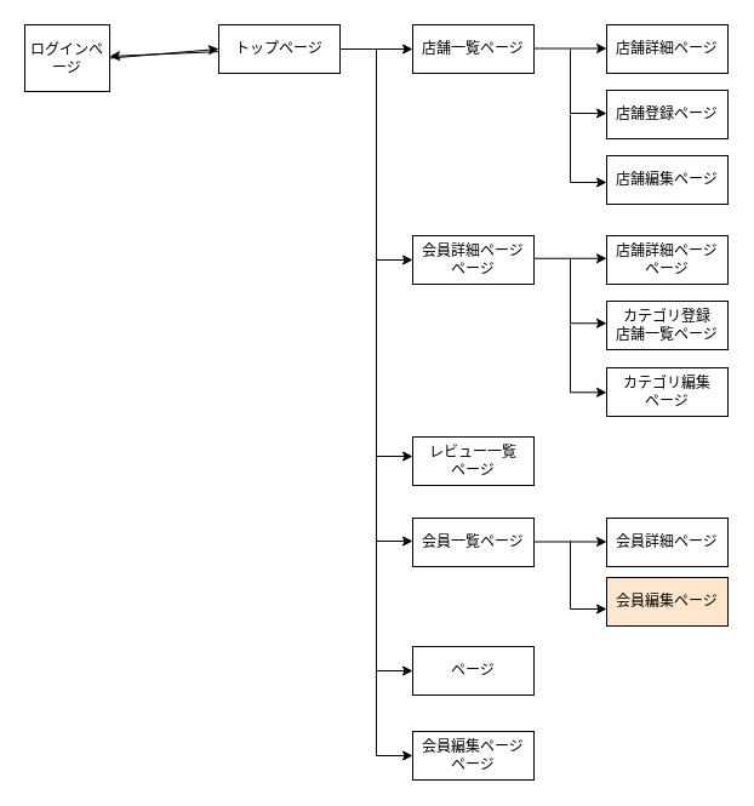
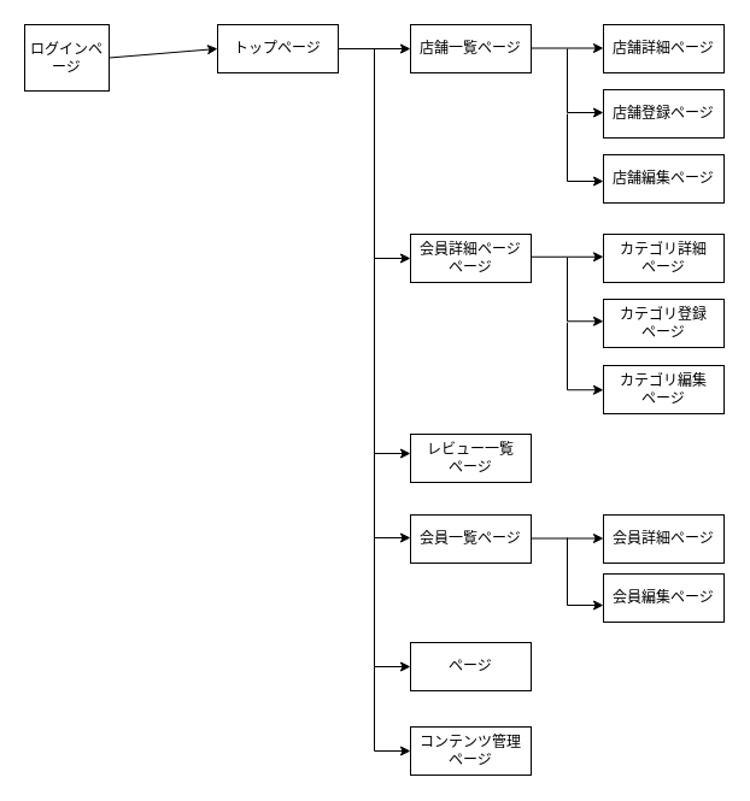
- <mxCell id="3" value="" style="edgeStyle=none;html=1;" parent="1" source="4" target="2" edge="1"><mxGeometry relative="1" as="geometry" /></mxCell>
- <mxCell id="24" value="店舗詳細ページ&lt;div&gt;ページ&lt;/div&gt;" style="rounded=0;whiteSpace=wrap;html=1;" parent="1" vertex="1"><mxGeometry x="500" y="194" width="100" height="40" as="geometry" /></mxCell>
+ <mxCell id="24" value="カテゴリ詳細&lt;div&gt;ページ&lt;/div&gt;" style="rounded=0;whiteSpace=wrap;html=1;" parent="1" vertex="1"><mxGeometry x="500" y="194" width="100" height="40" as="geometry" /></mxCell>
- <mxCell id="25" value="カテゴリ登録&lt;div&gt;店舗一覧ページ&lt;/div&gt;" style="rounded=0;whiteSpace=wrap;html=1;" parent="1" vertex="1"><mxGeometry x="500" y="248" width="100" height="40" as="geometry" /></mxCell>
+ <mxCell id="25" value="カテゴリ登録&lt;div&gt;ページ&lt;/div&gt;" style="rounded=0;whiteSpace=wrap;html=1;" parent="1" vertex="1"><mxGeometry x="500" y="248" width="100" height="40" as="geometry" /></mxCell>
- <mxCell id="27" value="会員編集ページ" style="rounded=0;whiteSpace=wrap;html=1;fillColor=#ffe6cc;" parent="1" vertex="1"><mxGeometry x="500" y="476" width="100" height="40" as="geometry" /></mxCell>
+ <mxCell id="27" value="会員編集ページ" style="rounded=0;whiteSpace=wrap;html=1;" parent="1" vertex="1"><mxGeometry x="500" y="476" width="100" height="40" as="geometry" /></mxCell>
- <mxCell id="13" value="会員編集ページ&lt;div&gt;ページ&lt;/div&gt;" style="rounded=0;whiteSpace=wrap;html=1;" parent="1" vertex="1"><mxGeometry x="340" y="603" width="100" height="40" as="geometry" /></mxCell>
+ <mxCell id="13" value="コンテンツ管理&lt;div&gt;ページ&lt;/div&gt;" style="rounded=0;whiteSpace=wrap;html=1;" parent="1" vertex="1"><mxGeometry x="340" y="603" width="100" height="40" as="geometry" /></mxCell>
